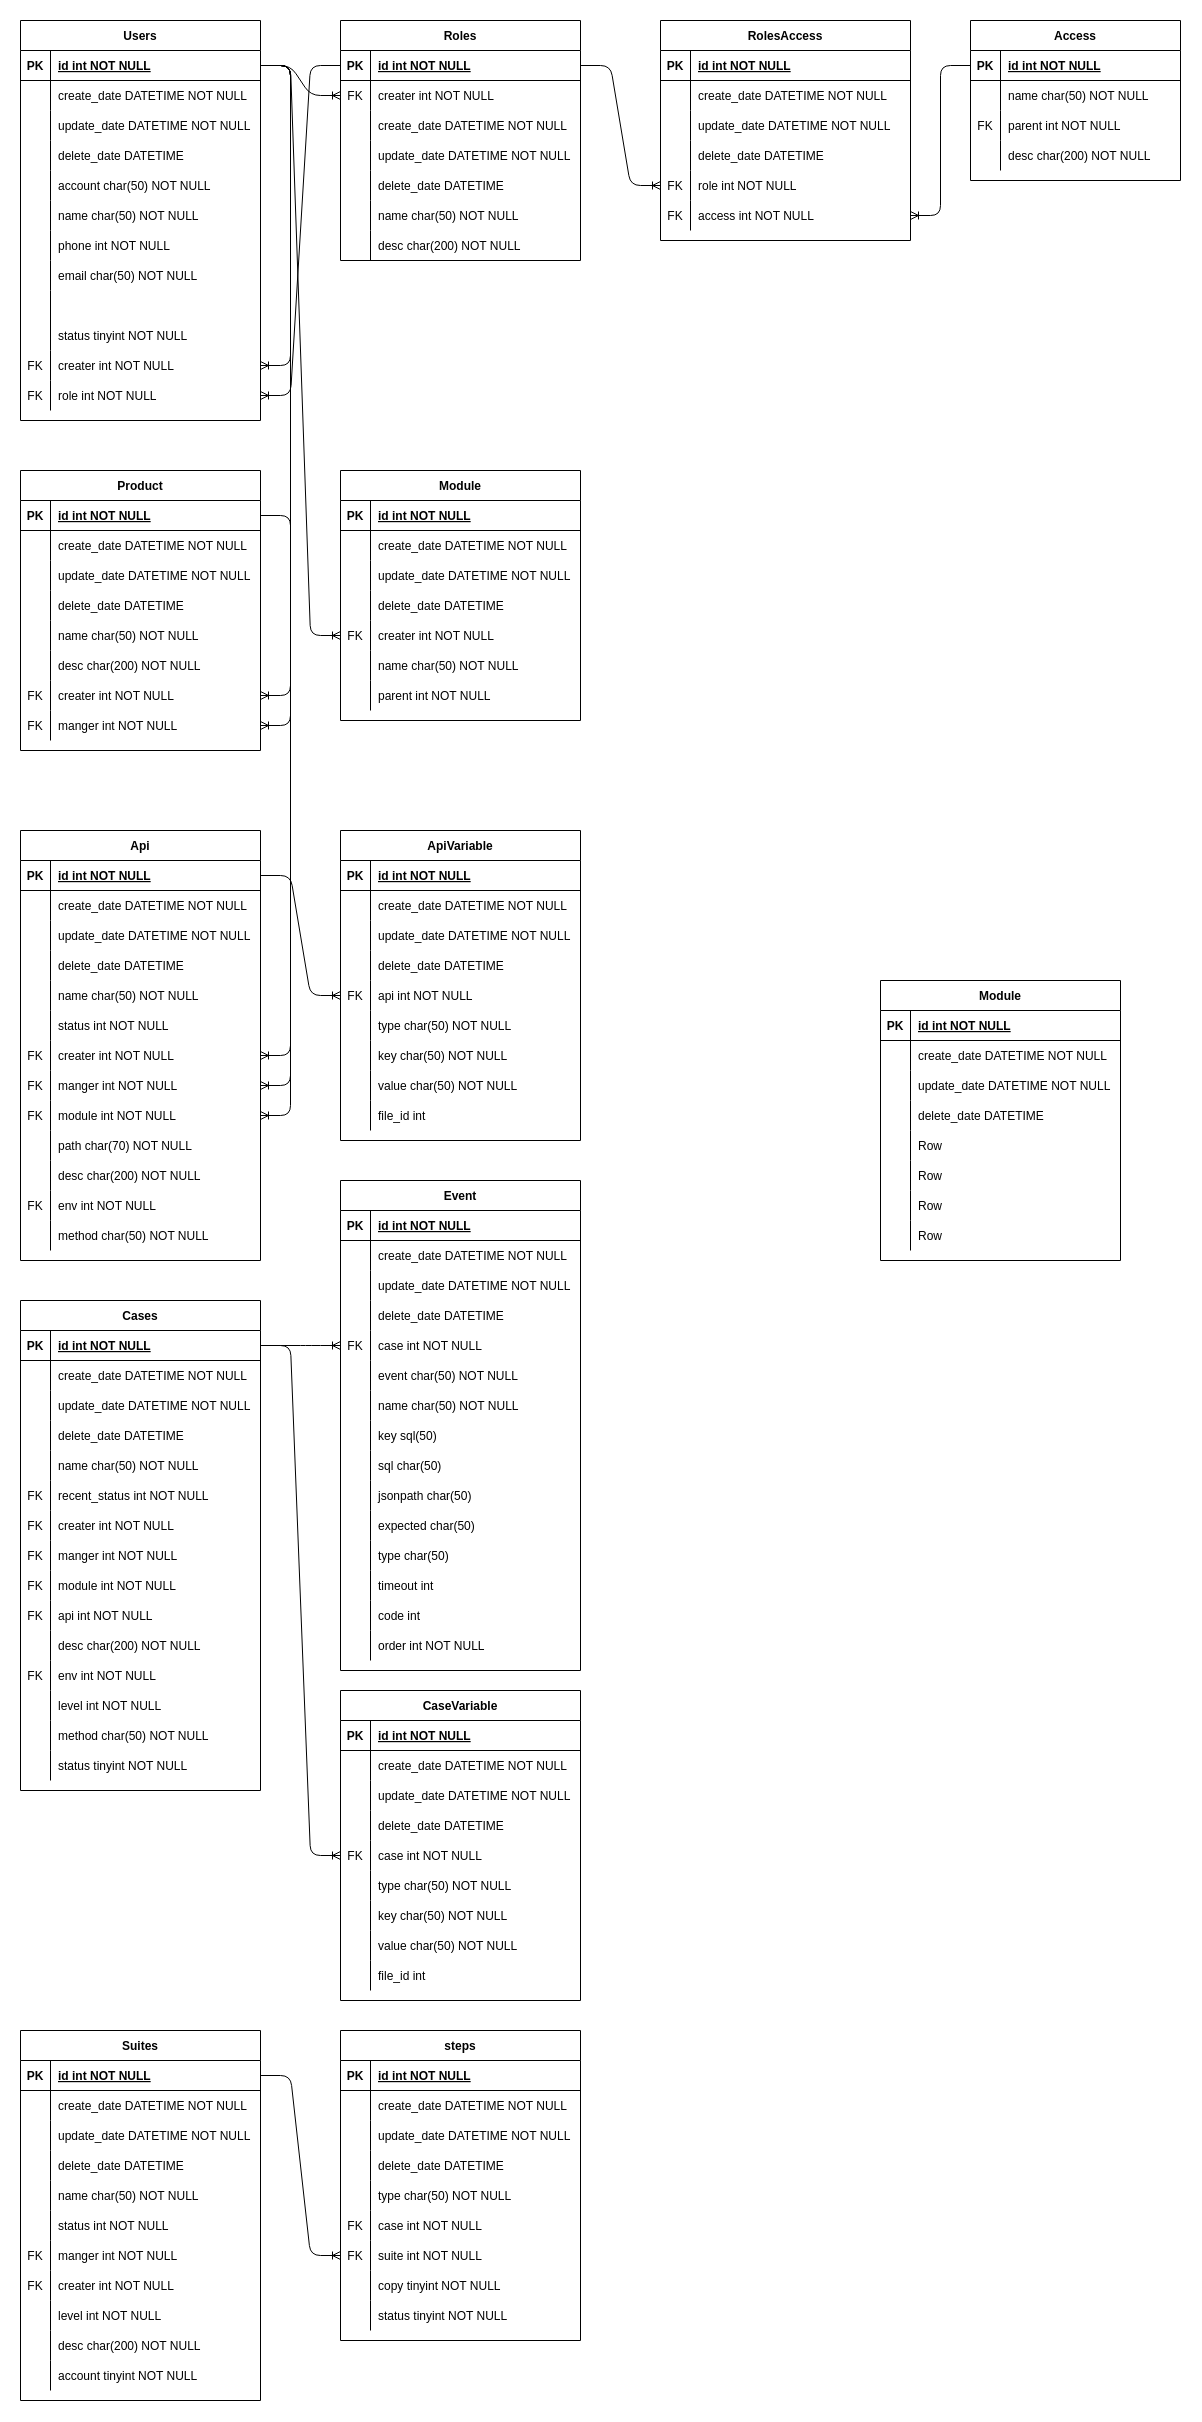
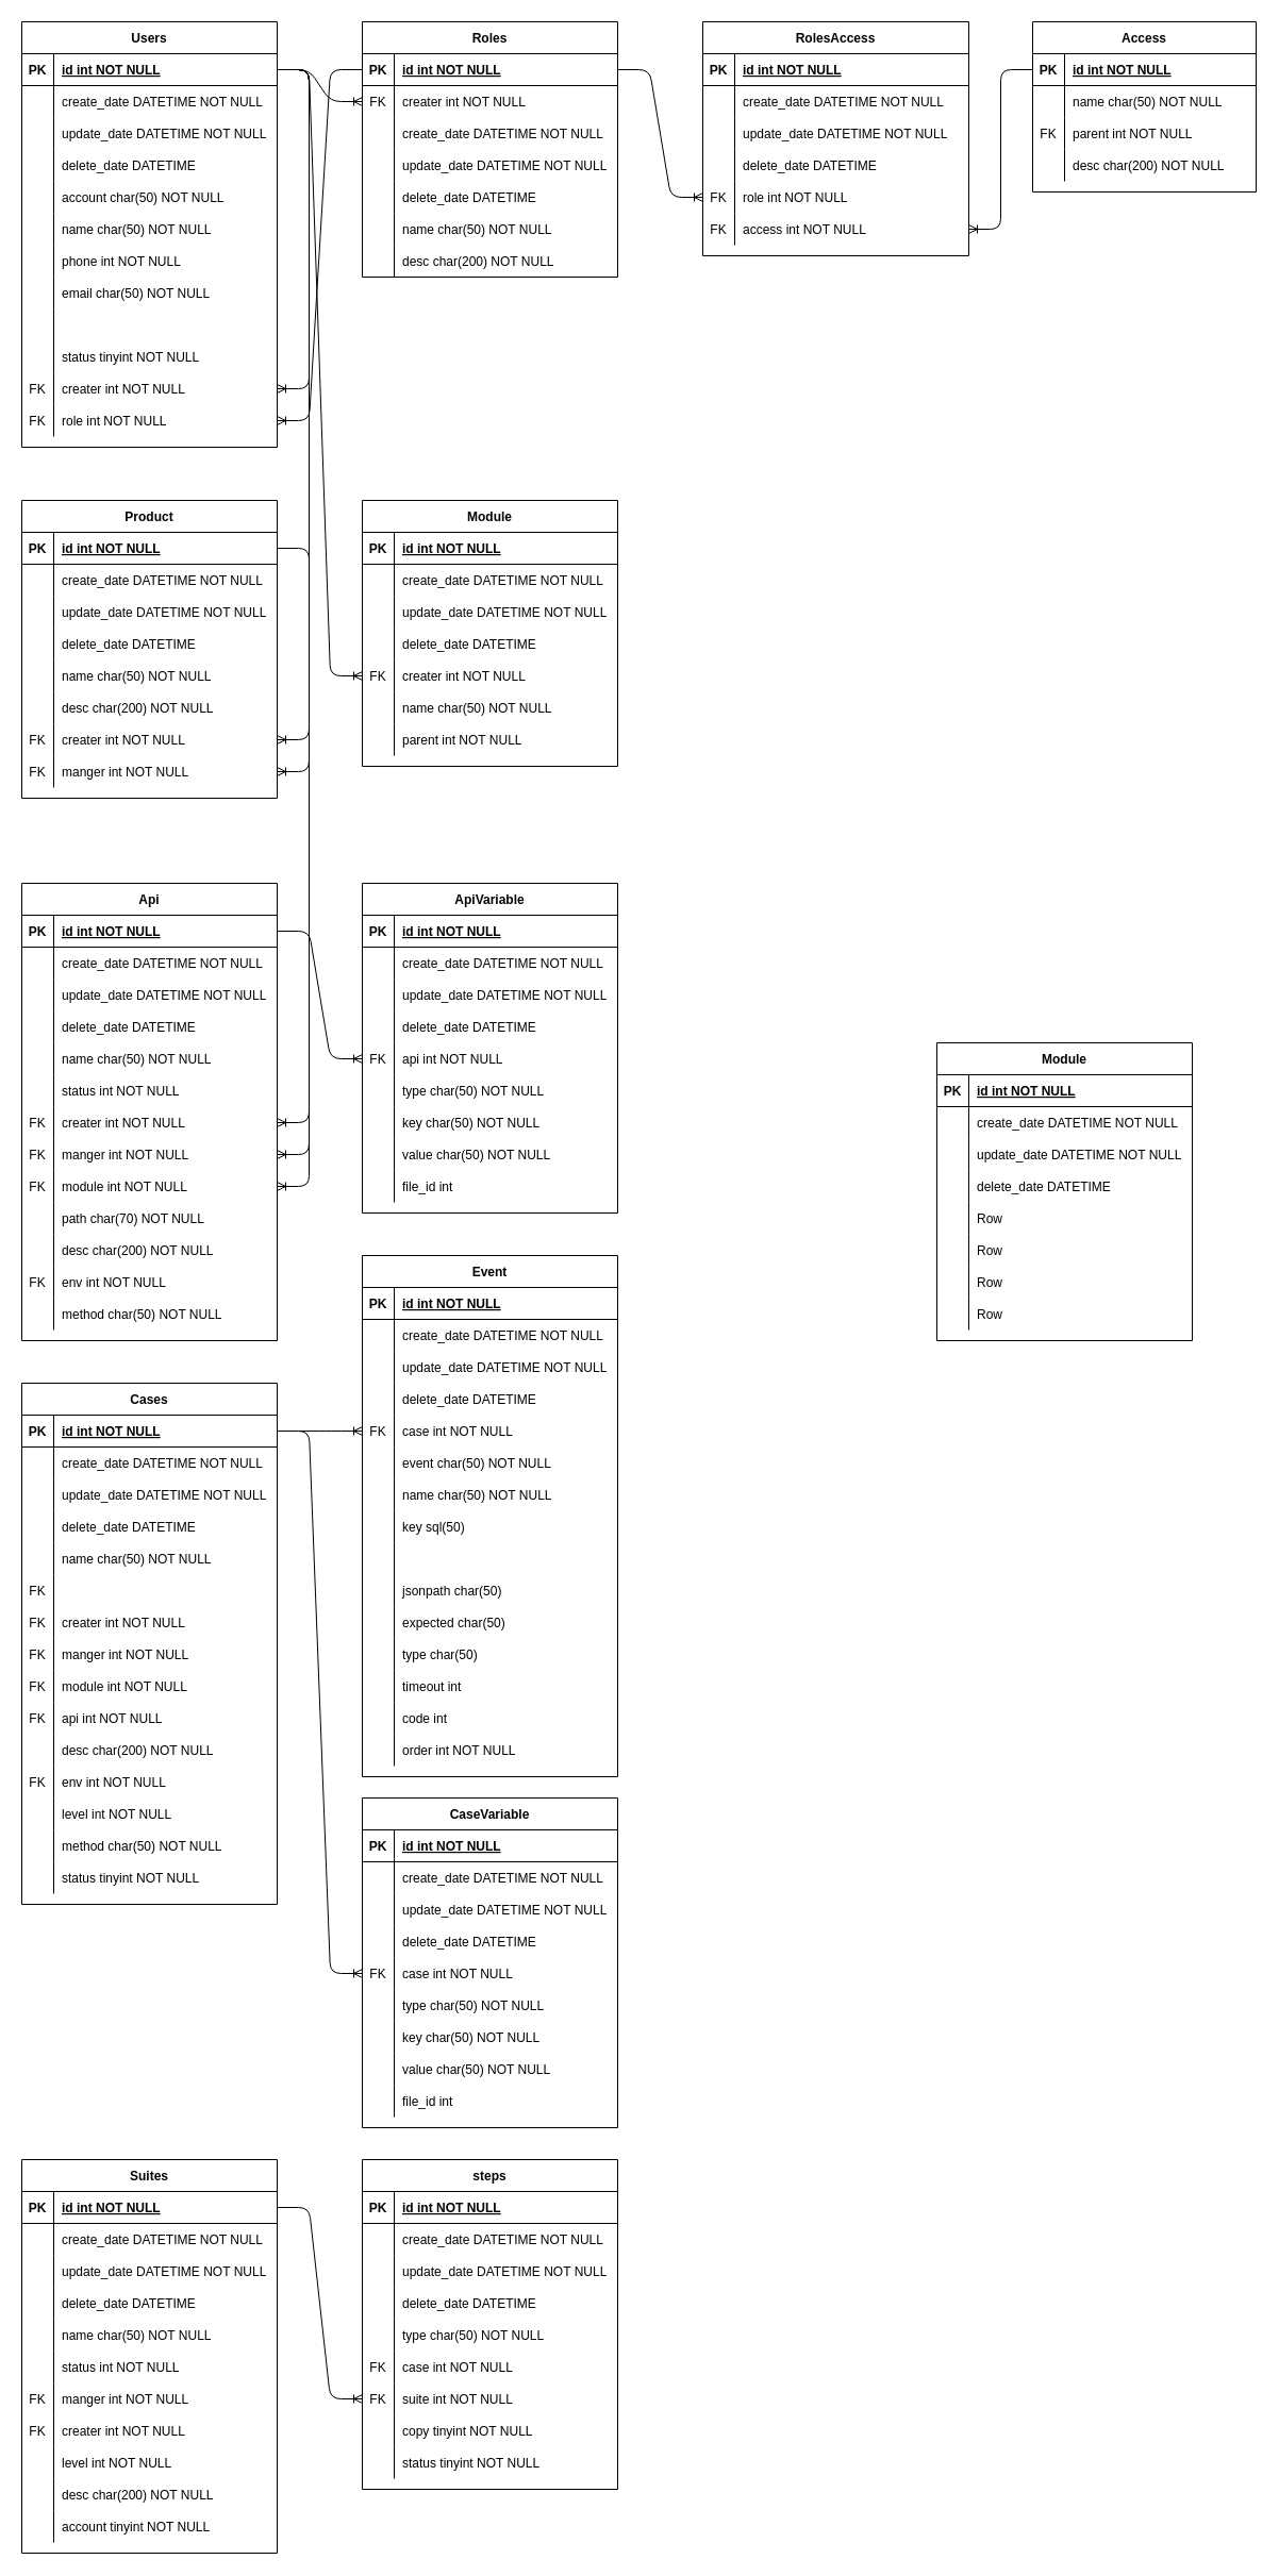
- <mxCell id="233" value="sql char(50) " style="shape=partialRectangle;connectable=0;fillColor=none;top=0;left=0;bottom=0;right=0;align=left;spacingLeft=6;overflow=hidden;" vertex="1" parent="231"><mxGeometry x="30" width="210" height="30" as="geometry" /></mxCell>
- <mxCell id="342" value="recent_status int NOT NULL" style="shape=partialRectangle;connectable=0;fillColor=none;top=0;left=0;bottom=0;right=0;align=left;spacingLeft=6;overflow=hidden;" vertex="1" parent="340"><mxGeometry x="30" width="210" height="30" as="geometry" /></mxCell>
